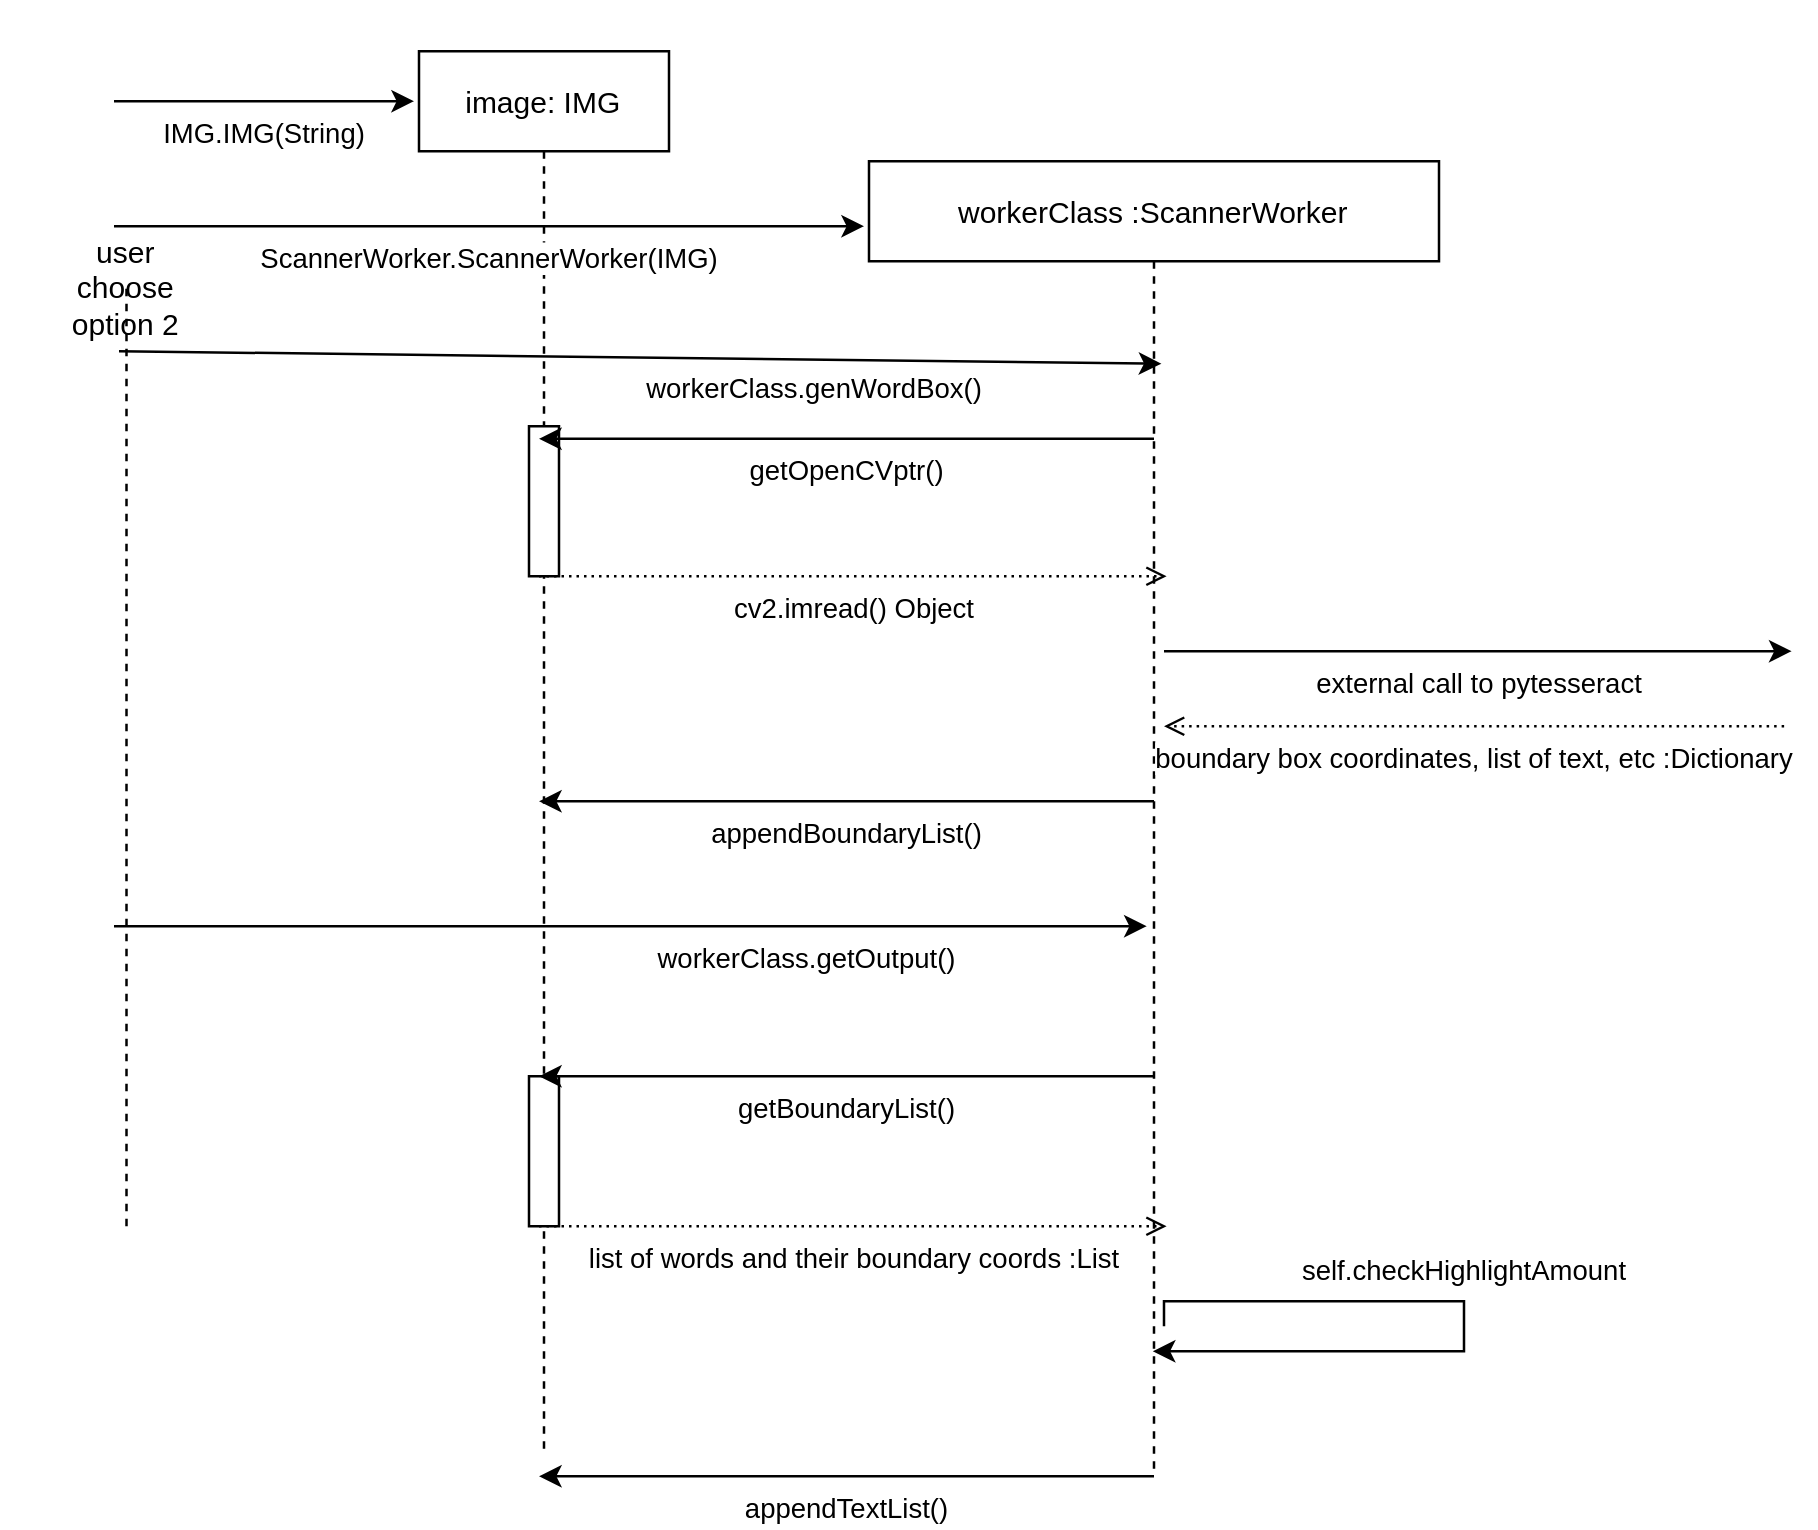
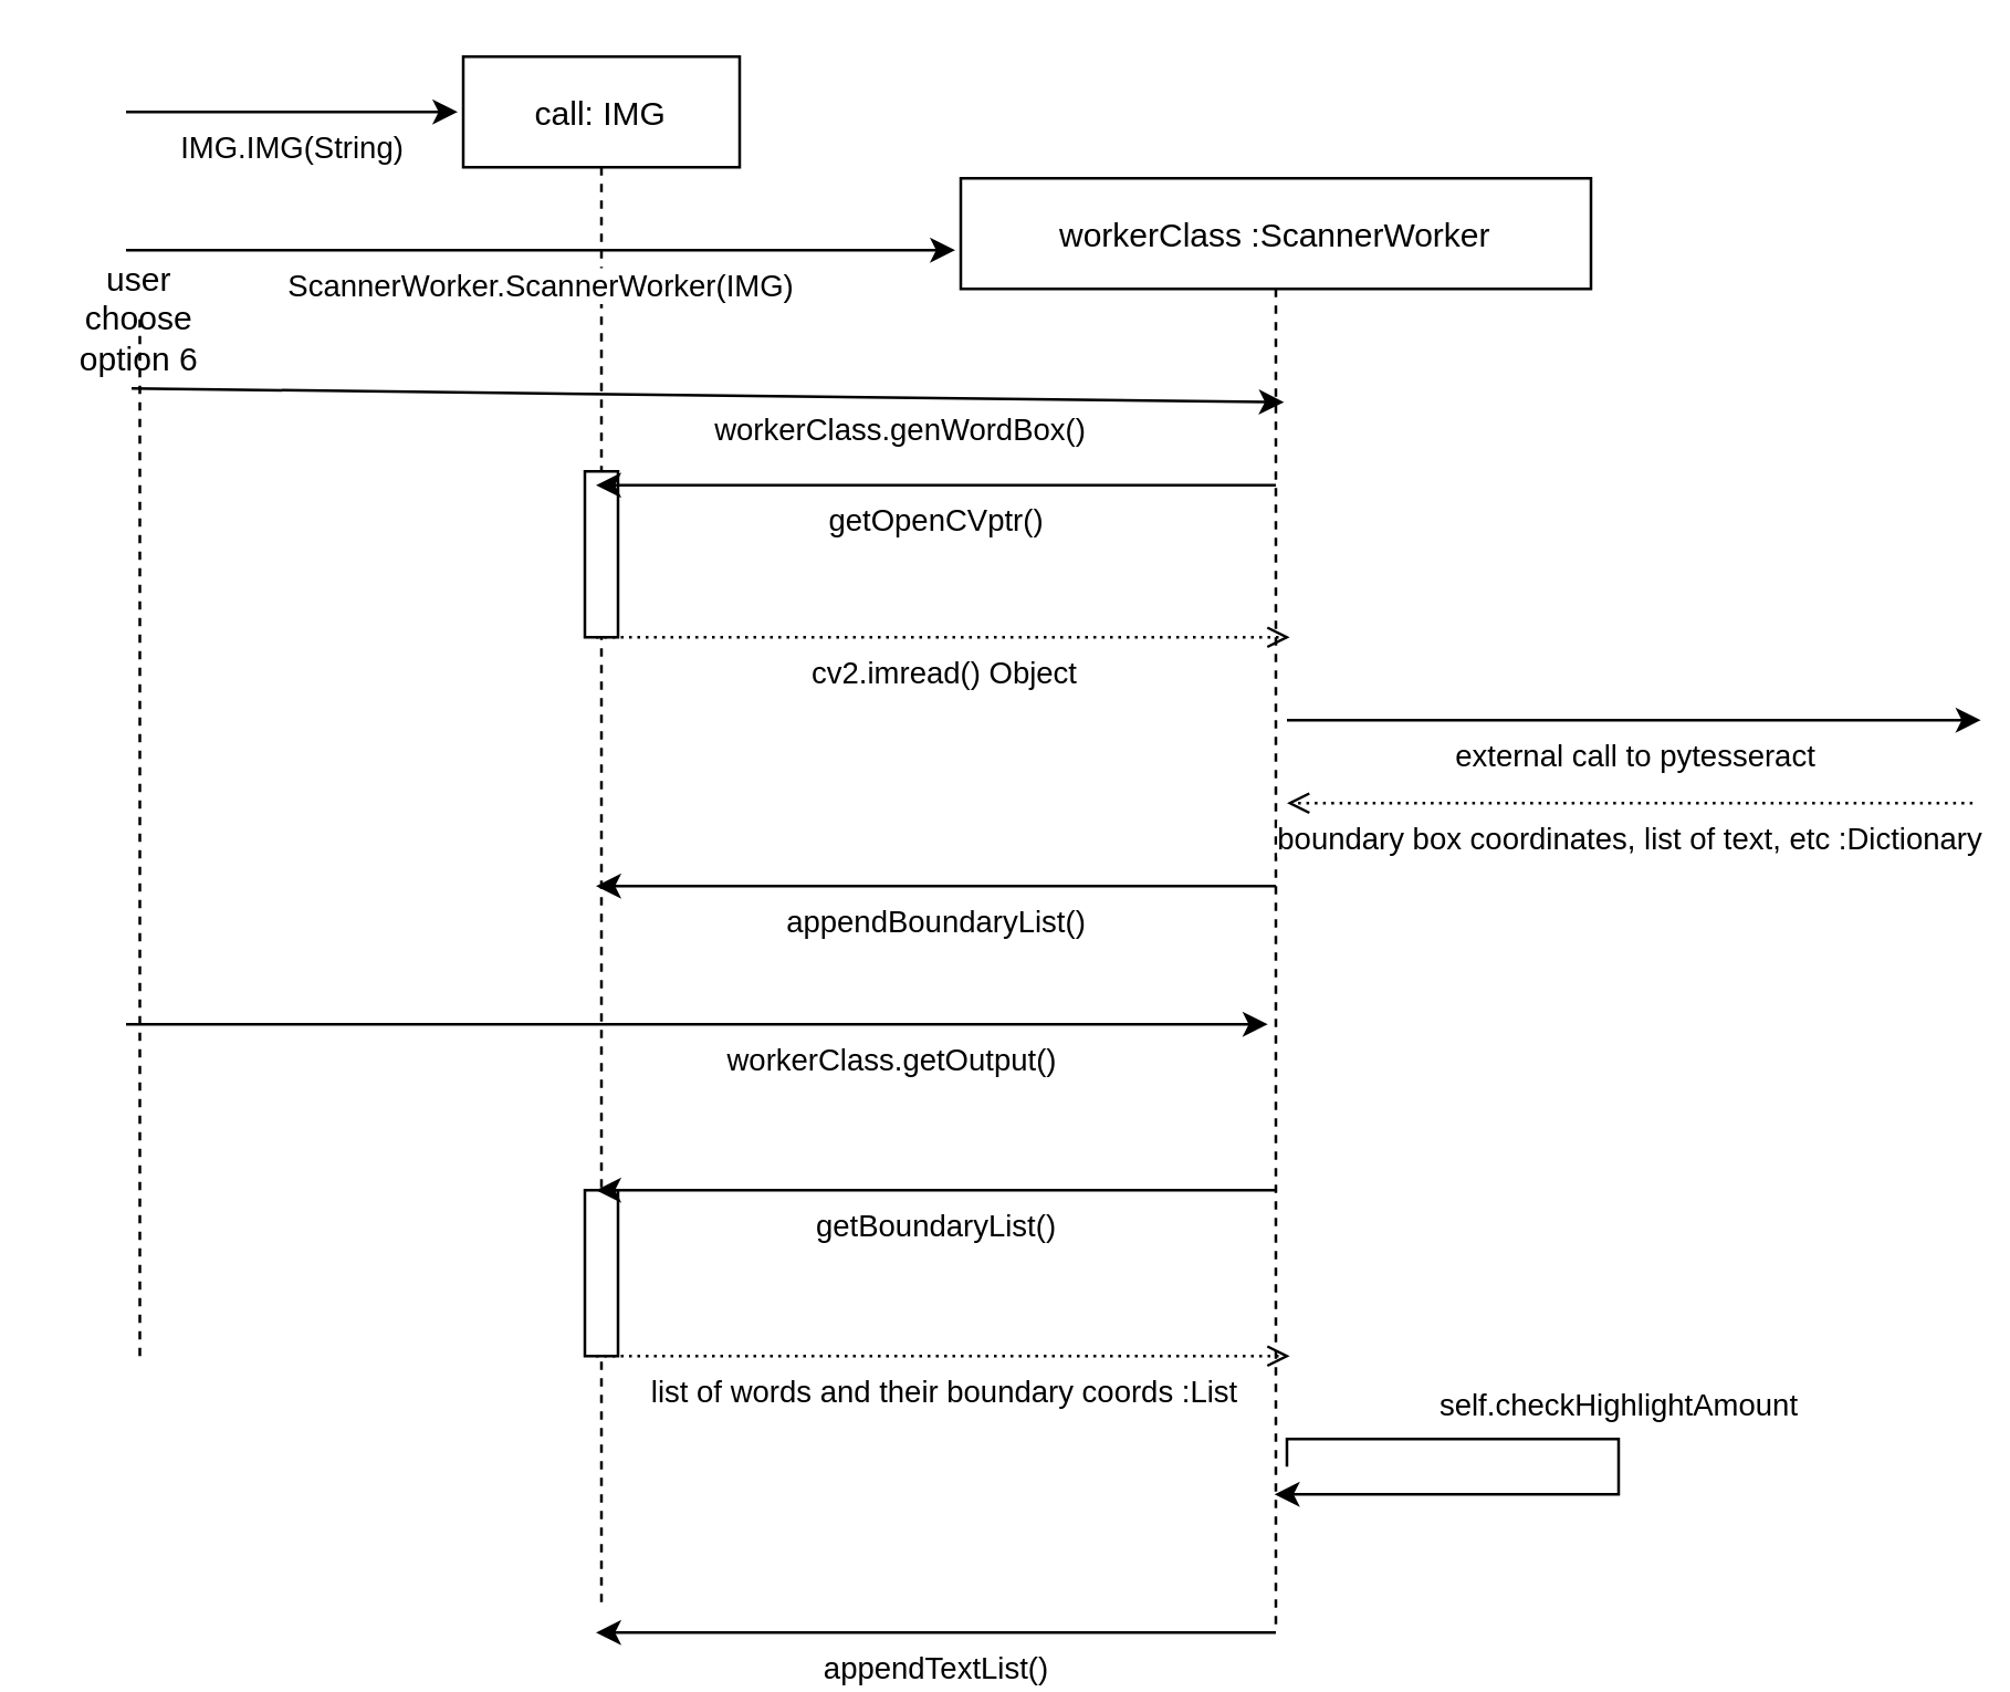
- <mxCell id="2" value="image: IMG" style="shape=umlLifeline;perimeter=lifelinePerimeter;container=1;collapsible=0;recursiveResize=0;rounded=0;shadow=0;strokeWidth=1;" parent="1" vertex="1"><mxGeometry x="167" y="20" width="100" height="560" as="geometry" /></mxCell>
+ <mxCell id="2" value="call: IMG" style="shape=umlLifeline;perimeter=lifelinePerimeter;container=1;collapsible=0;recursiveResize=0;rounded=0;shadow=0;strokeWidth=1;" parent="1" vertex="1"><mxGeometry x="167" y="20" width="100" height="560" as="geometry" /></mxCell>
- <mxCell id="17" value="user choose option 2" style="text;html=1;strokeColor=none;fillColor=none;align=center;verticalAlign=middle;whiteSpace=wrap;rounded=0;" vertex="1" parent="1"><mxGeometry x="20" y="100" width="60" height="30" as="geometry" /></mxCell>
+ <mxCell id="17" value="user choose option 6" style="text;html=1;strokeColor=none;fillColor=none;align=center;verticalAlign=middle;whiteSpace=wrap;rounded=0;" vertex="1" parent="1"><mxGeometry x="20" y="100" width="60" height="30" as="geometry" /></mxCell>
